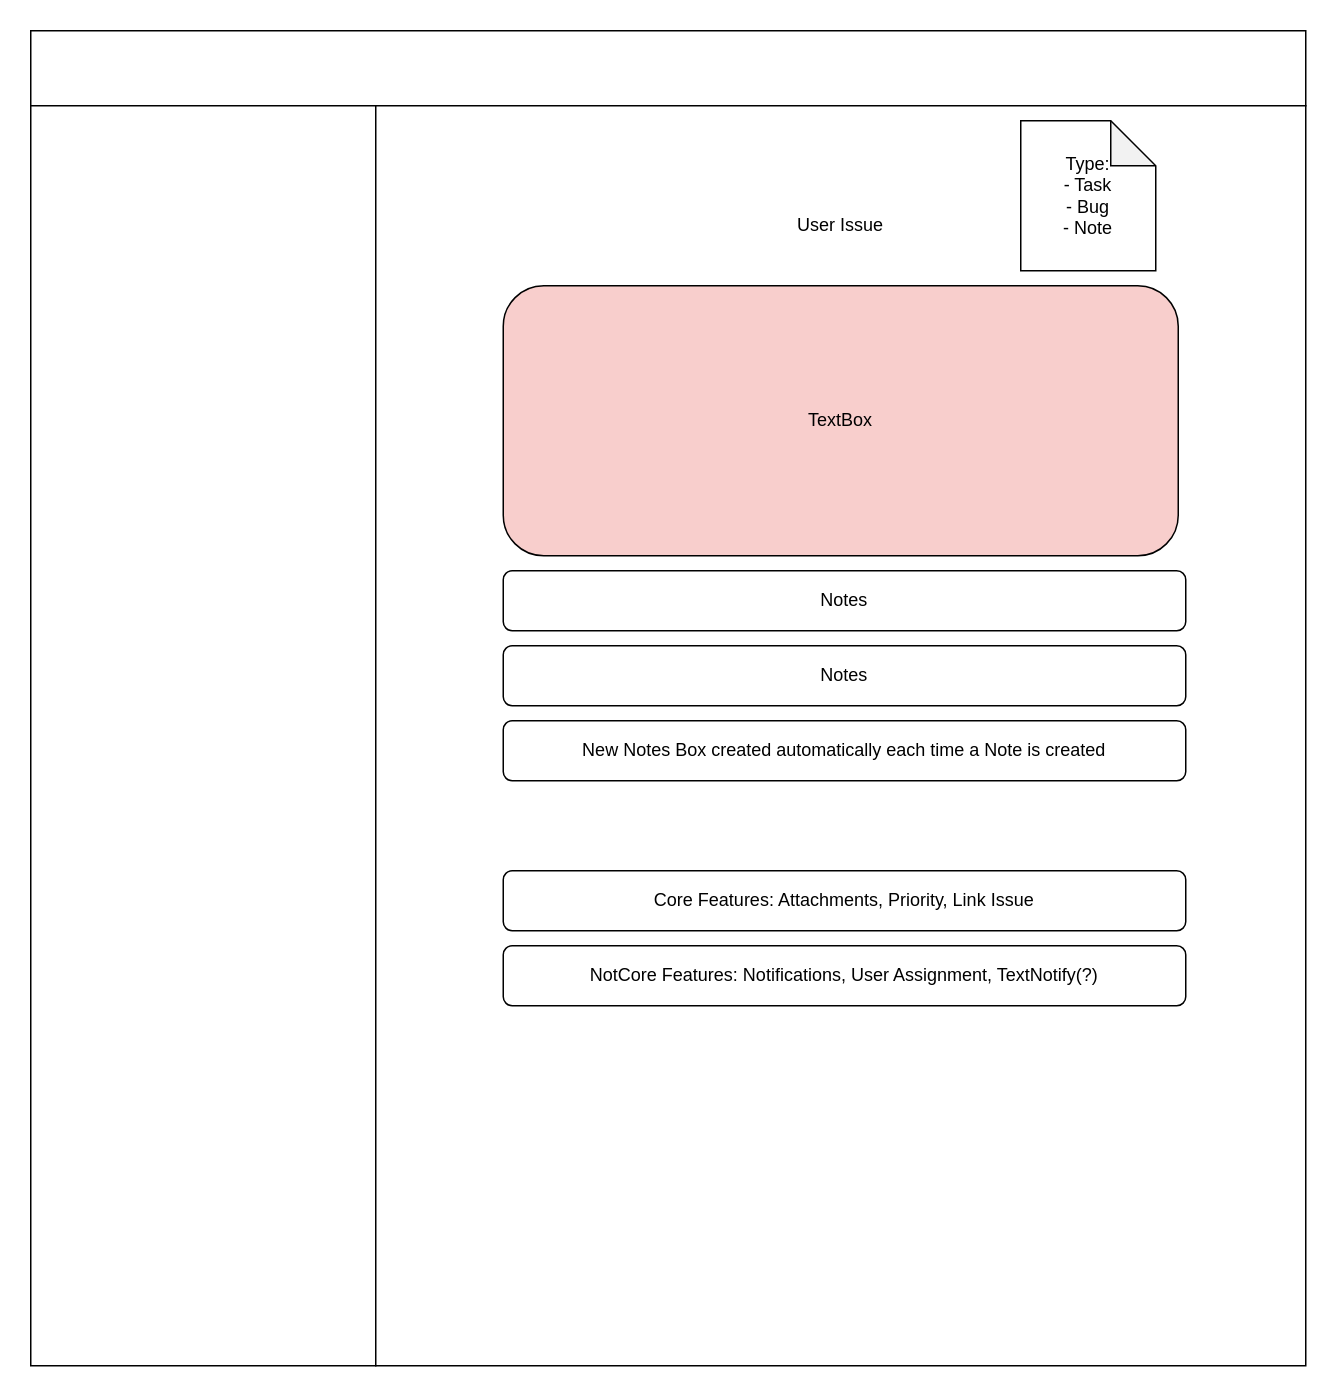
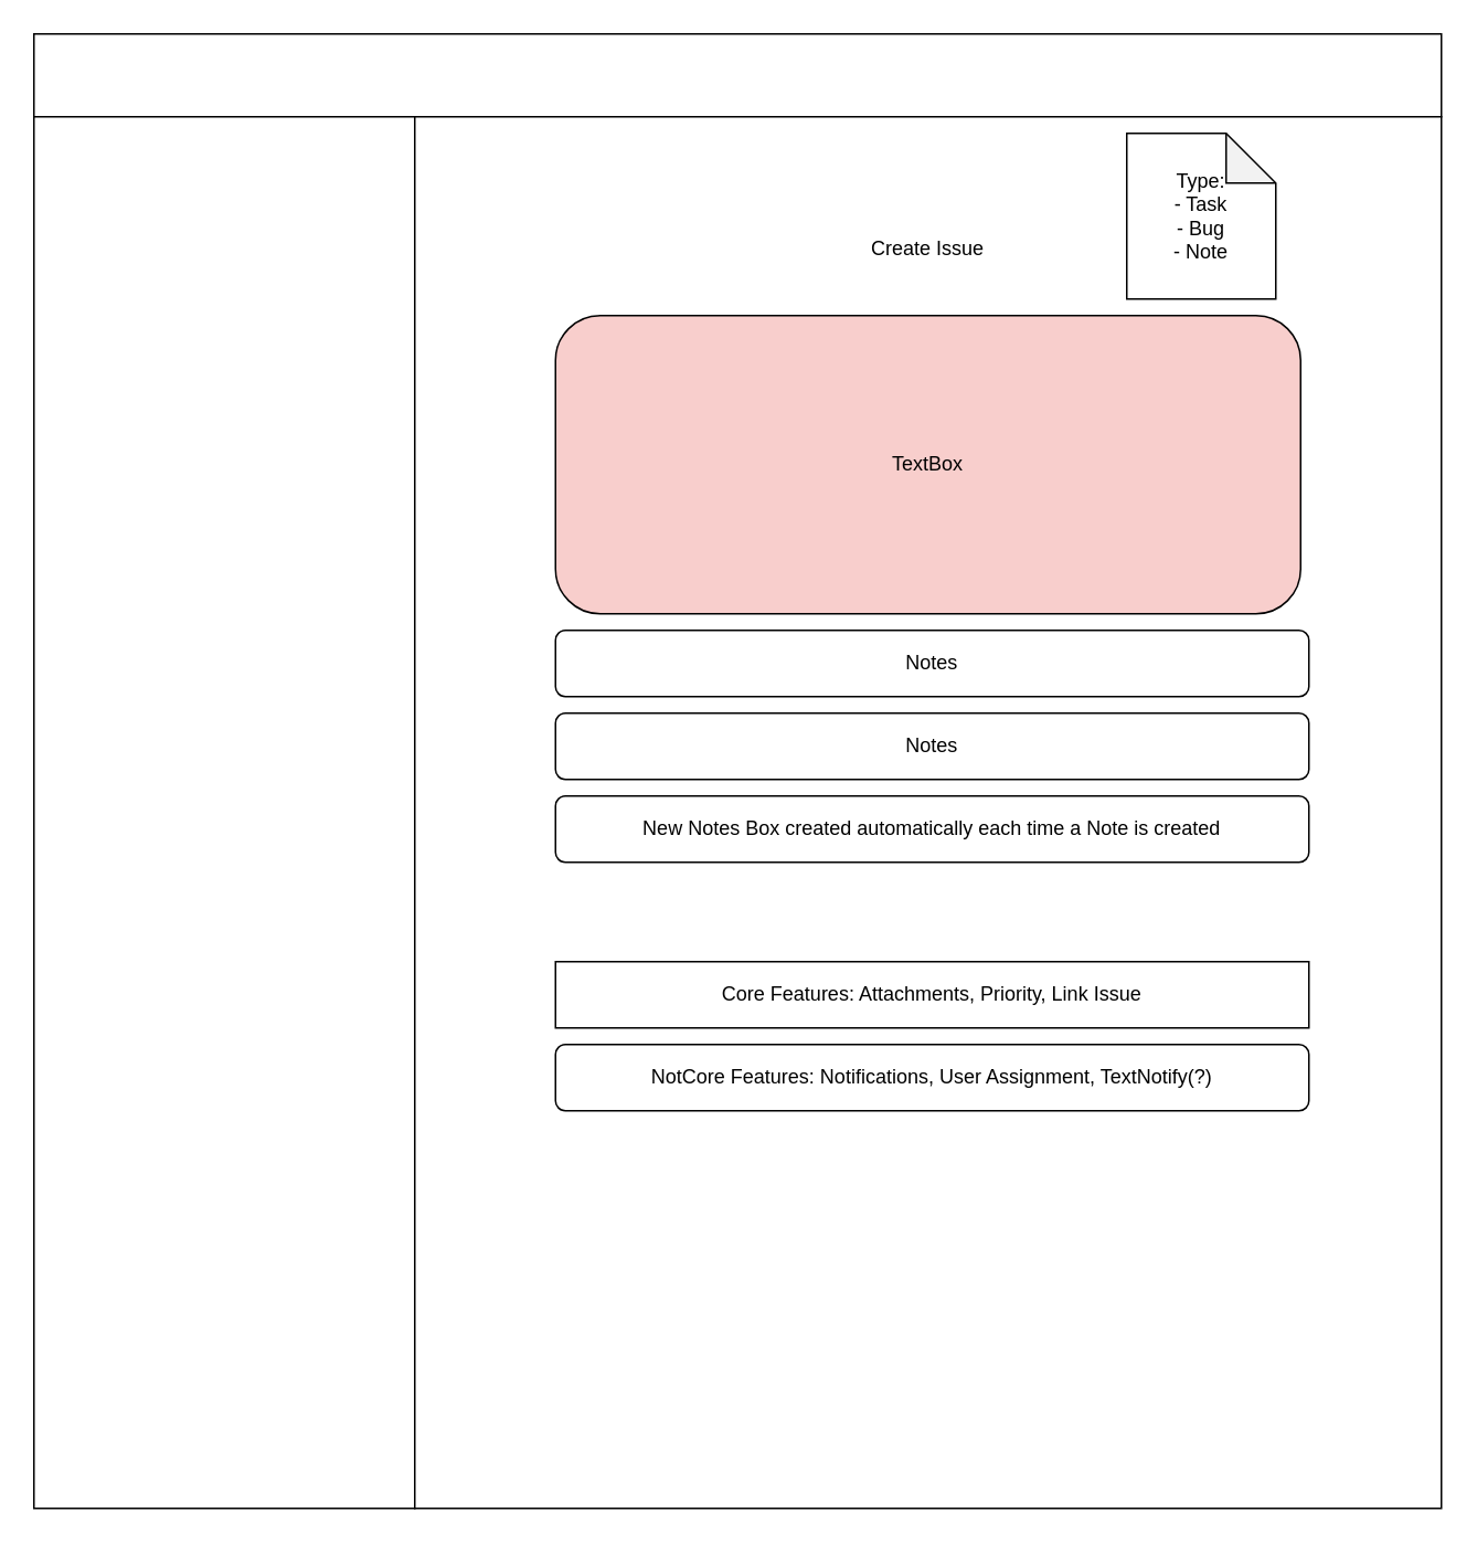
- <mxCell id="5" value="User Issue" style="text;html=1;strokeColor=none;fillColor=none;align=center;verticalAlign=middle;whiteSpace=wrap;rounded=0;" vertex="1" parent="1"><mxGeometry x="520" y="140" width="80" height="20" as="geometry" /></mxCell>
+ <mxCell id="5" value="Create Issue" style="text;html=1;strokeColor=none;fillColor=none;align=center;verticalAlign=middle;whiteSpace=wrap;rounded=0;" vertex="1" parent="1"><mxGeometry x="520" y="140" width="80" height="20" as="geometry" /></mxCell>
- <mxCell id="11" value="Core Features: Attachments, Priority, Link Issue" style="rounded=1;whiteSpace=wrap;html=1;" vertex="1" parent="1"><mxGeometry x="335" y="580" width="455" height="40" as="geometry" /></mxCell>
+ <mxCell id="11" value="Core Features: Attachments, Priority, Link Issue" style="whiteSpace=wrap;html=1;rounded=0;" vertex="1" parent="1"><mxGeometry x="335" y="580" width="455" height="40" as="geometry" /></mxCell>
